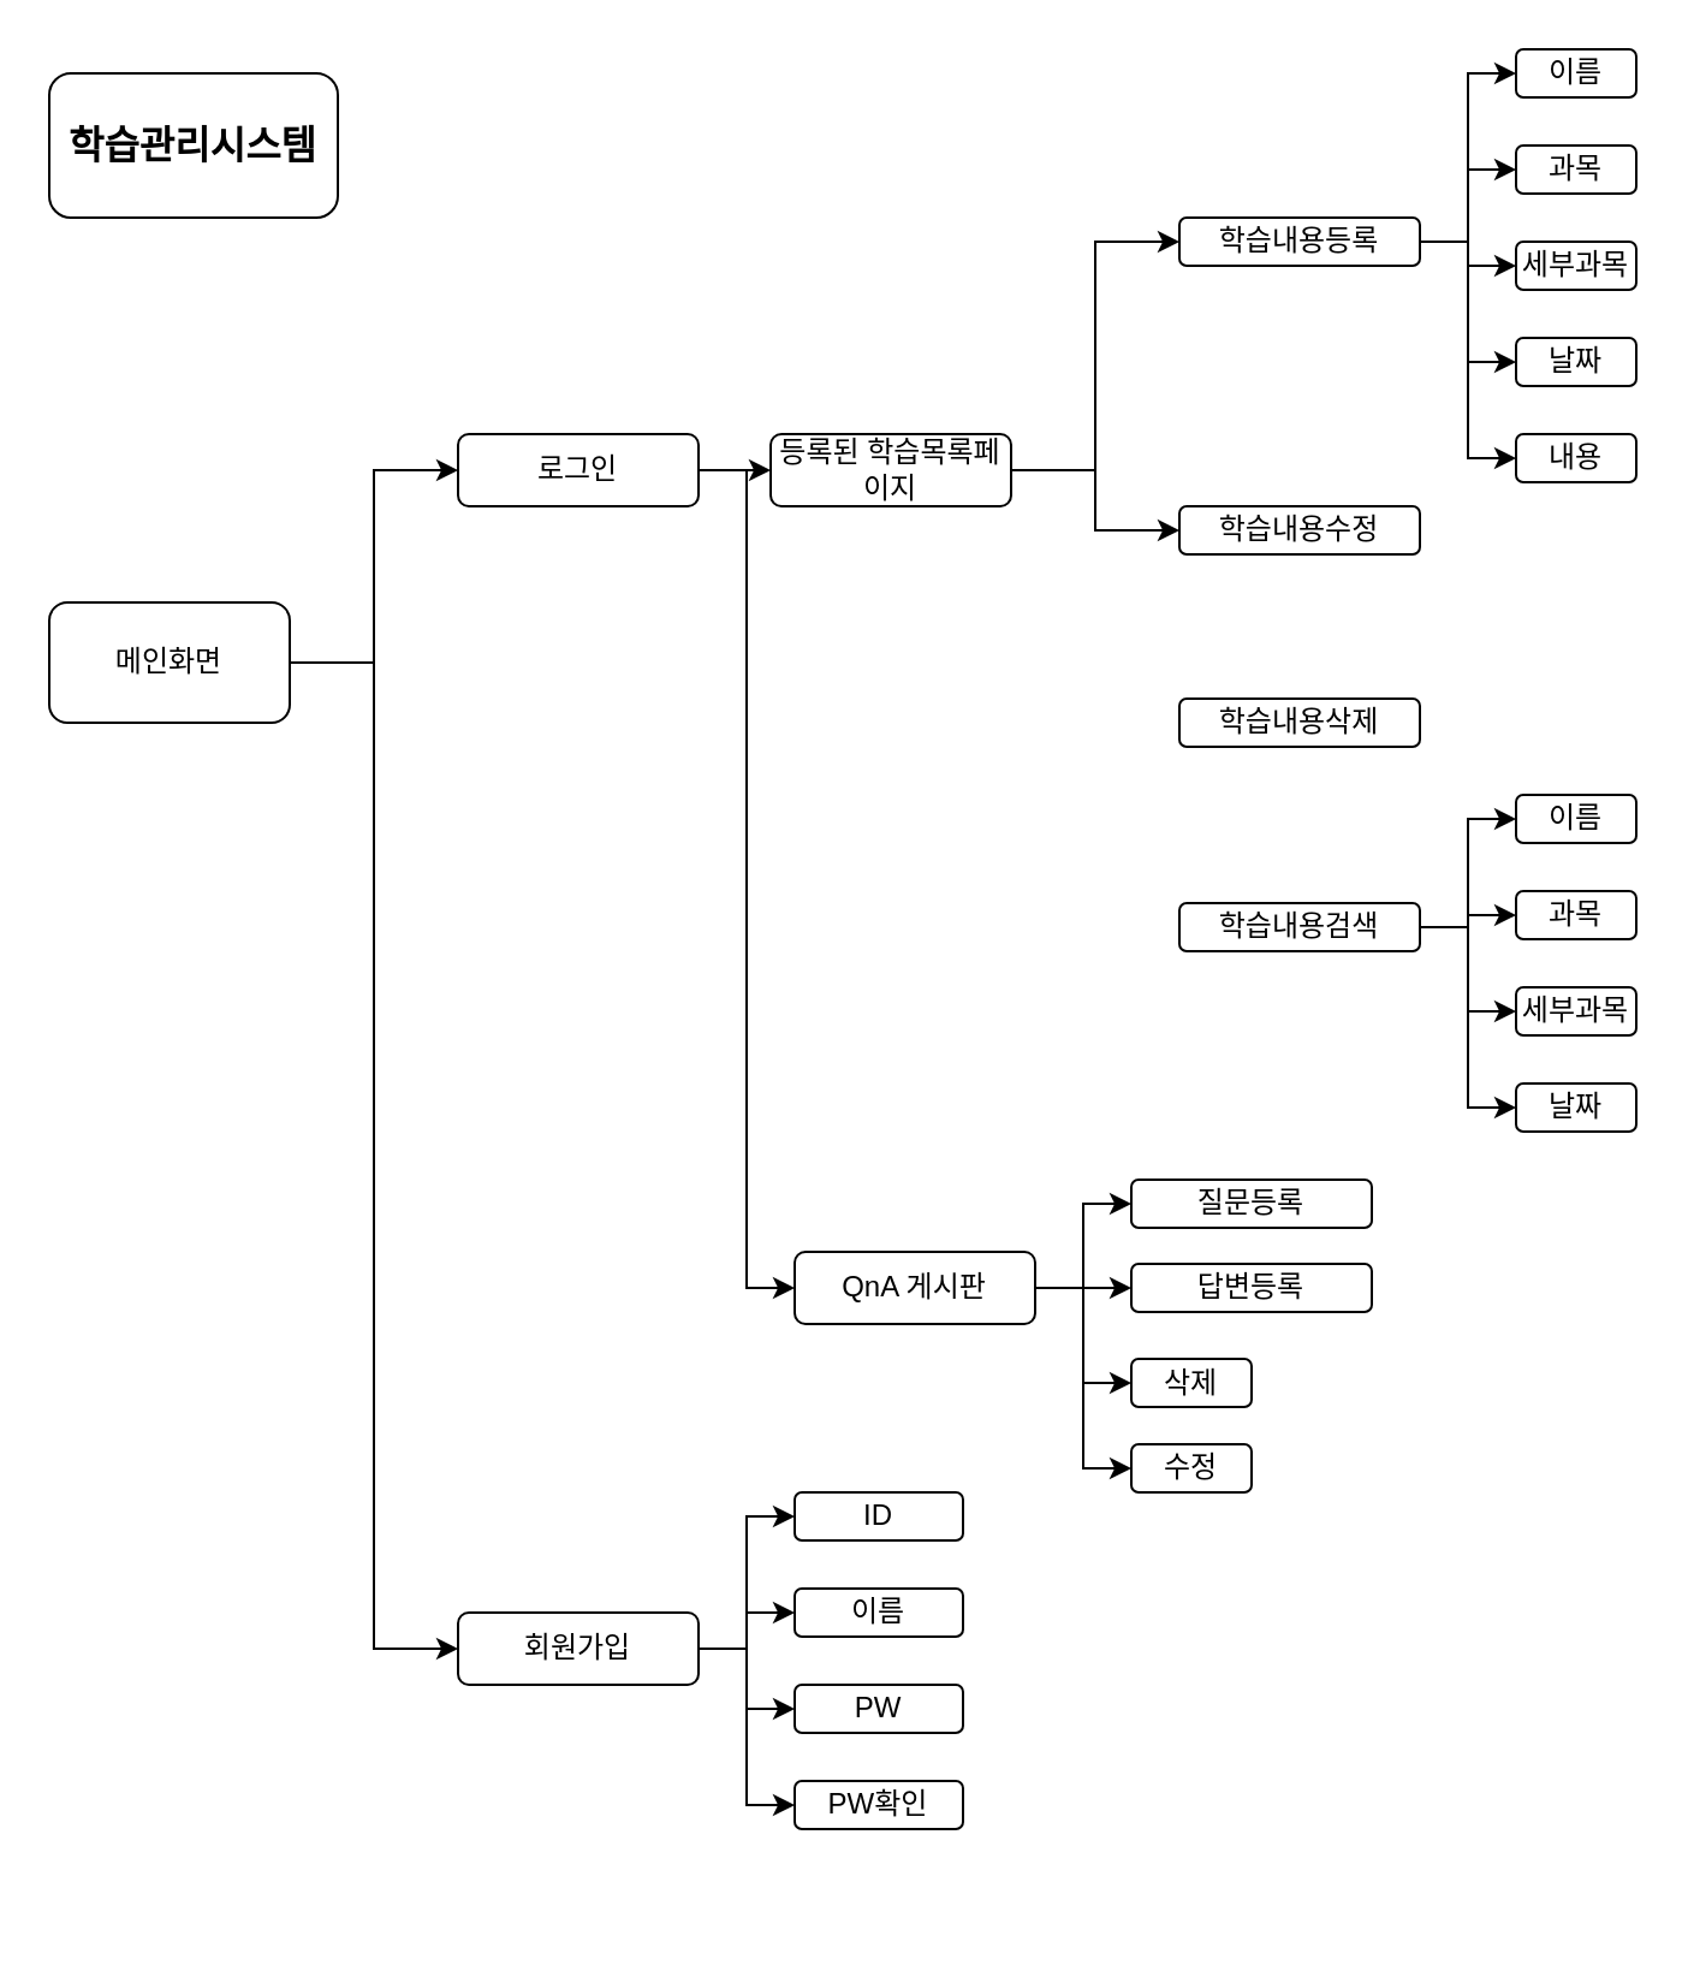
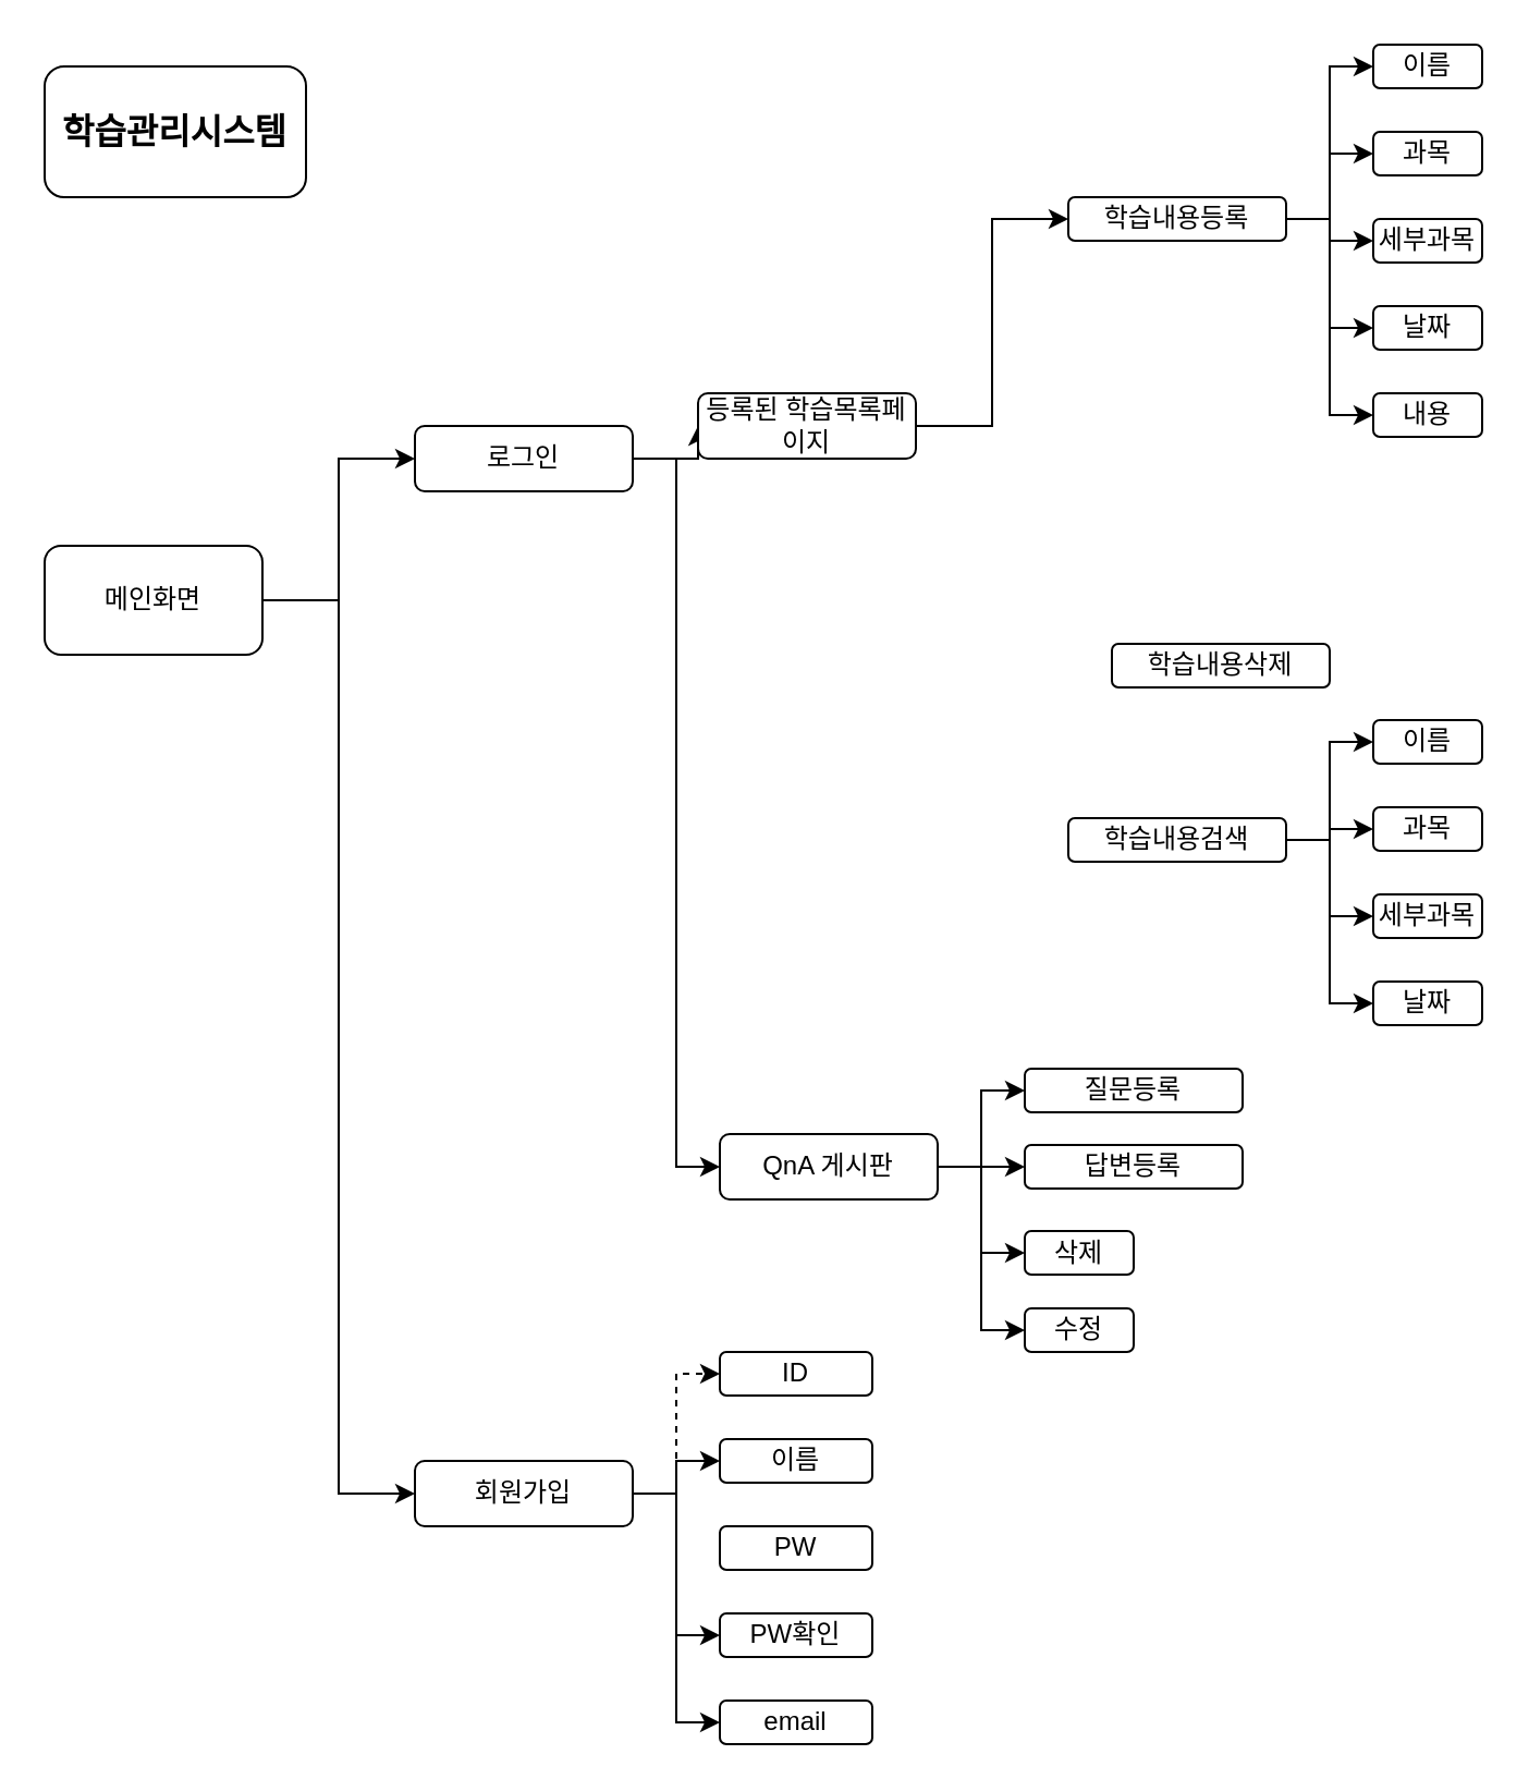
- <mxCell id="8" value="로그인" style="rounded=1;whiteSpace=wrap;html=1;" vertex="1" parent="1"><mxGeometry x="190" y="180" width="100" height="30" as="geometry" /></mxCell>
+ <mxCell id="8" value="로그인" style="rounded=1;whiteSpace=wrap;html=1;" vertex="1" parent="1"><mxGeometry x="190" y="195" width="100" height="30" as="geometry" /></mxCell>
- <mxCell id="24" style="edgeStyle=orthogonalEdgeStyle;rounded=0;orthogonalLoop=1;jettySize=auto;html=1;exitX=1;exitY=0.5;exitDx=0;exitDy=0;entryX=0;entryY=0.5;entryDx=0;entryDy=0;" edge="1" parent="1" source="25" target="21"><mxGeometry relative="1" as="geometry" /></mxCell>
- <mxCell id="21" value="학습내용수정" style="rounded=1;whiteSpace=wrap;html=1;" vertex="1" parent="1"><mxGeometry x="490" y="210" width="100" height="20" as="geometry" /></mxCell>
- <mxCell id="22" value="학습내용삭제" style="rounded=1;whiteSpace=wrap;html=1;" vertex="1" parent="1"><mxGeometry x="490" y="290" width="100" height="20" as="geometry" /></mxCell>
+ <mxCell id="22" value="학습내용삭제" style="rounded=1;whiteSpace=wrap;html=1;" vertex="1" parent="1"><mxGeometry x="510" y="295" width="100" height="20" as="geometry" /></mxCell>
- <mxCell id="9" style="edgeStyle=orthogonalEdgeStyle;rounded=0;orthogonalLoop=1;jettySize=auto;html=1;exitX=1;exitY=0.5;exitDx=0;exitDy=0;entryX=0;entryY=0.5;entryDx=0;entryDy=0;" edge="1" parent="1" source="14" target="45"><mxGeometry relative="1" as="geometry" /></mxCell>
+ <mxCell id="9" style="edgeStyle=orthogonalEdgeStyle;rounded=0;orthogonalLoop=1;jettySize=auto;html=1;exitX=1;exitY=0.5;exitDx=0;exitDy=0;entryX=0;entryY=0.5;entryDx=0;entryDy=0;dashed=1;" edge="1" parent="1" source="14" target="45"><mxGeometry relative="1" as="geometry" /></mxCell>
- <mxCell id="11" style="edgeStyle=orthogonalEdgeStyle;rounded=0;orthogonalLoop=1;jettySize=auto;html=1;exitX=1;exitY=0.5;exitDx=0;exitDy=0;entryX=0;entryY=0.5;entryDx=0;entryDy=0;" edge="1" parent="1" source="14" target="46"><mxGeometry relative="1" as="geometry" /></mxCell>
+ <mxCell id="13" style="edgeStyle=orthogonalEdgeStyle;rounded=0;orthogonalLoop=1;jettySize=auto;html=1;exitX=1;exitY=0.5;exitDx=0;exitDy=0;entryX=0;entryY=0.5;entryDx=0;entryDy=0;" edge="1" parent="1" source="14" target="49"><mxGeometry relative="1" as="geometry" /></mxCell>
+ <mxCell id="49" value="email" style="rounded=1;whiteSpace=wrap;html=1;" vertex="1" parent="1"><mxGeometry x="330" y="780" width="70" height="20" as="geometry" /></mxCell>
